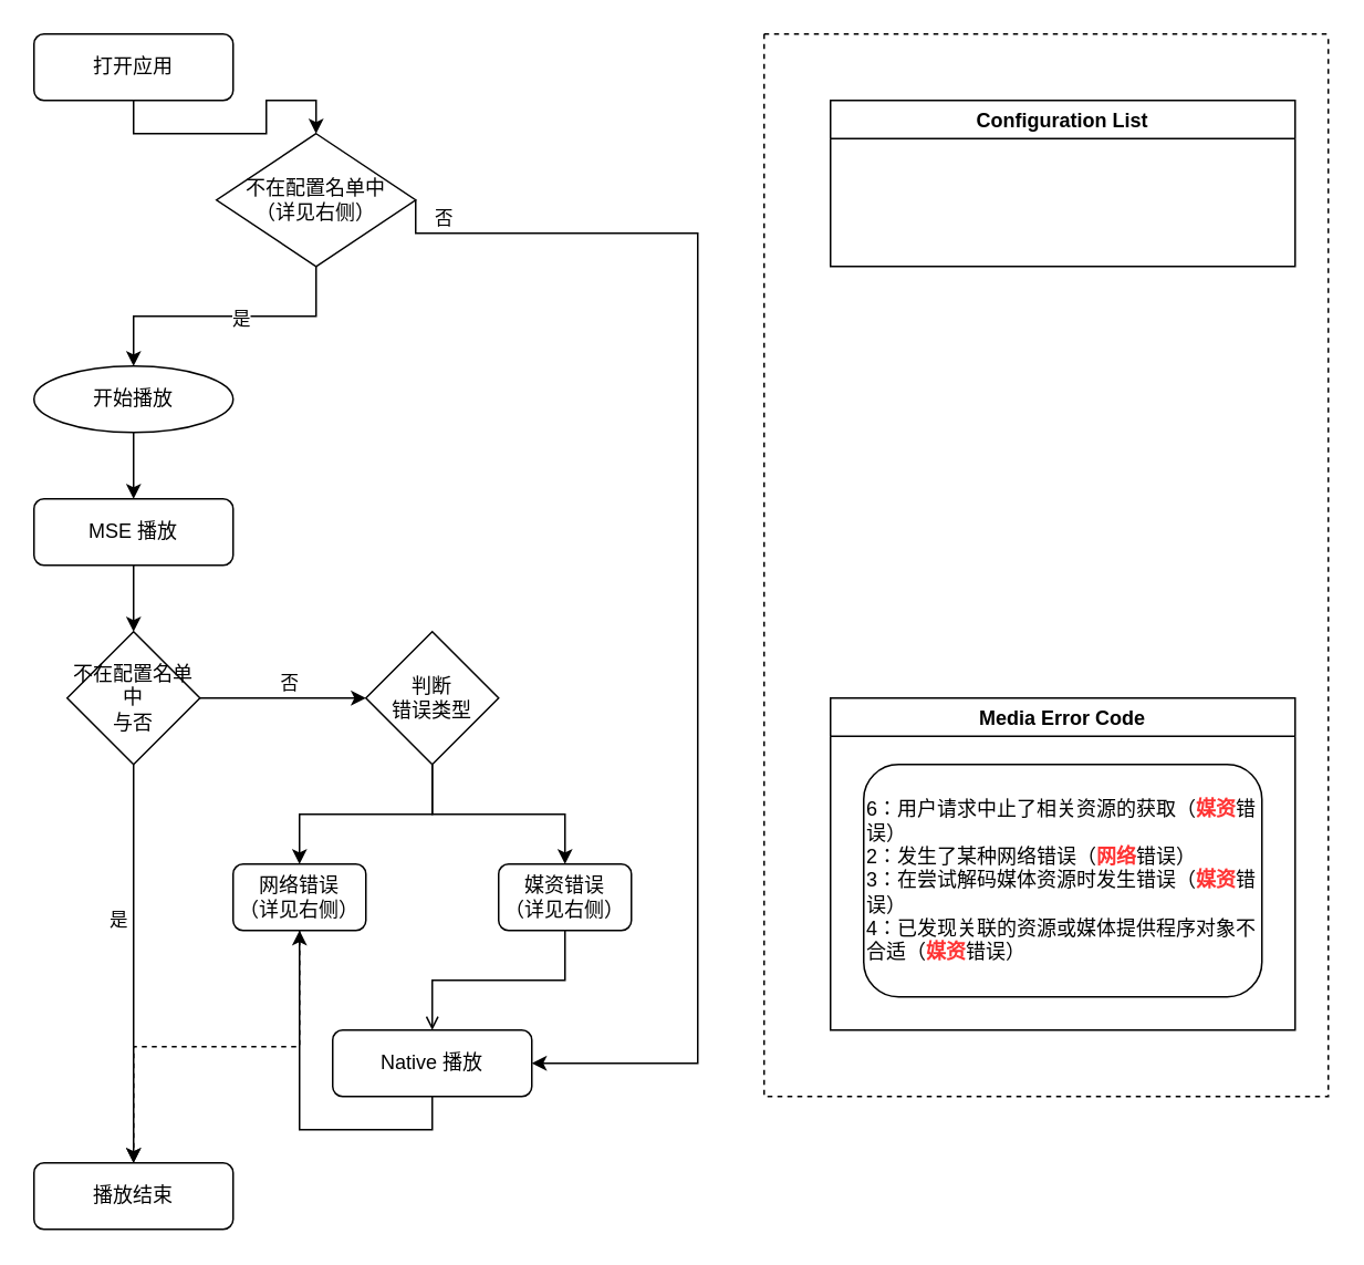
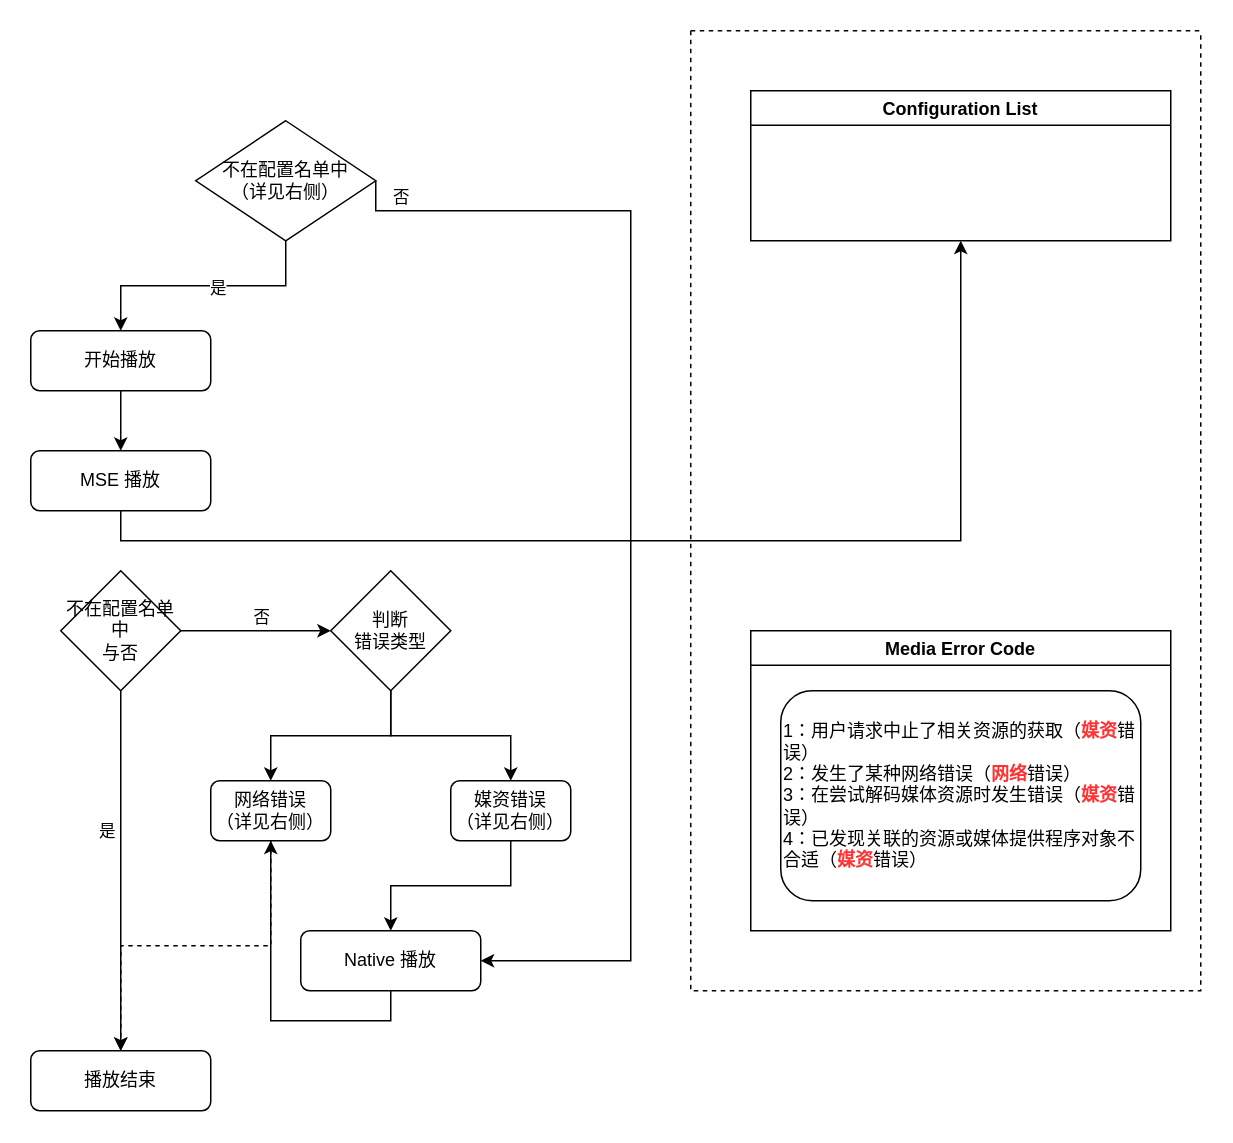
- <mxCell id="3" value="打开应用" style="rounded=1;whiteSpace=wrap;html=1;" parent="1" vertex="1"><mxGeometry x="20" y="20" width="120" height="40" as="geometry" /></mxCell>
- <mxCell id="2" style="edgeStyle=orthogonalEdgeStyle;rounded=0;orthogonalLoop=1;jettySize=auto;html=1;exitX=0.5;exitY=1;exitDx=0;exitDy=0;entryX=0.5;entryY=0;entryDx=0;entryDy=0;" parent="1" source="3" target="27" edge="1"><mxGeometry relative="1" as="geometry" /></mxCell>
- <mxCell id="15" value="开始播放" style="ellipse;whiteSpace=wrap;html=1;" parent="1" vertex="1"><mxGeometry x="20" y="220" width="120" height="40" as="geometry" /></mxCell>
+ <mxCell id="15" value="开始播放" style="rounded=1;whiteSpace=wrap;html=1;" parent="1" vertex="1"><mxGeometry x="20" y="220" width="120" height="40" as="geometry" /></mxCell>
- <mxCell id="9" style="edgeStyle=orthogonalEdgeStyle;rounded=0;orthogonalLoop=1;jettySize=auto;html=1;exitX=0.5;exitY=1;exitDx=0;exitDy=0;entryX=0.5;entryY=0;entryDx=0;entryDy=0;" parent="1" source="10" target="8" edge="1"><mxGeometry relative="1" as="geometry" /></mxCell>
+ <mxCell id="9" style="edgeStyle=orthogonalEdgeStyle;rounded=0;orthogonalLoop=1;jettySize=auto;html=1;exitX=0.5;exitY=1;exitDx=0;exitDy=0;" parent="1" source="10" target="29" edge="1"><mxGeometry relative="1" as="geometry" /></mxCell>
- <mxCell id="31" value="&lt;p style=&quot;line-height: 1.2;&quot;&gt;&lt;/p&gt;&lt;div&gt;6：用户请求中止了相关资源的获取（&lt;font color=&quot;#ff3333&quot;&gt;&lt;b&gt;媒资&lt;/b&gt;&lt;/font&gt;错误）&lt;/div&gt;&lt;div&gt;2：发生了某种网络错误（&lt;font color=&quot;#ff3333&quot;&gt;&lt;b&gt;网络&lt;/b&gt;&lt;/font&gt;错误）&lt;/div&gt;&lt;div&gt;3：在尝试解码媒体资源时发生错误（&lt;font color=&quot;#ff3333&quot;&gt;&lt;b&gt;媒资&lt;/b&gt;&lt;/font&gt;错误）&lt;/div&gt;&lt;div&gt;4：已发现关联的资源或媒体提供程序对象不合适（&lt;font color=&quot;#ff3333&quot;&gt;&lt;b&gt;媒资&lt;/b&gt;&lt;/font&gt;错误）&lt;/div&gt;&lt;p&gt;&lt;/p&gt;" style="rounded=1;whiteSpace=wrap;html=1;align=left;" parent="30" vertex="1"><mxGeometry x="20" y="40" width="240" height="140" as="geometry" /></mxCell>
+ <mxCell id="31" value="&lt;p style=&quot;line-height: 1.2;&quot;&gt;&lt;/p&gt;&lt;div&gt;1：用户请求中止了相关资源的获取（&lt;font color=&quot;#ff3333&quot;&gt;&lt;b&gt;媒资&lt;/b&gt;&lt;/font&gt;错误）&lt;/div&gt;&lt;div&gt;2：发生了某种网络错误（&lt;font color=&quot;#ff3333&quot;&gt;&lt;b&gt;网络&lt;/b&gt;&lt;/font&gt;错误）&lt;/div&gt;&lt;div&gt;3：在尝试解码媒体资源时发生错误（&lt;font color=&quot;#ff3333&quot;&gt;&lt;b&gt;媒资&lt;/b&gt;&lt;/font&gt;错误）&lt;/div&gt;&lt;div&gt;4：已发现关联的资源或媒体提供程序对象不合适（&lt;font color=&quot;#ff3333&quot;&gt;&lt;b&gt;媒资&lt;/b&gt;&lt;/font&gt;错误）&lt;/div&gt;&lt;p&gt;&lt;/p&gt;" style="rounded=1;whiteSpace=wrap;html=1;align=left;" parent="30" vertex="1"><mxGeometry x="20" y="40" width="240" height="140" as="geometry" /></mxCell>
- <mxCell id="21" style="edgeStyle=orthogonalEdgeStyle;rounded=0;orthogonalLoop=1;jettySize=auto;html=1;exitX=0.5;exitY=1;exitDx=0;exitDy=0;entryX=0.5;entryY=0;entryDx=0;entryDy=0;endArrow=open;" parent="1" source="22" target="12" edge="1"><mxGeometry relative="1" as="geometry" /></mxCell>
+ <mxCell id="21" style="edgeStyle=orthogonalEdgeStyle;rounded=0;orthogonalLoop=1;jettySize=auto;html=1;exitX=0.5;exitY=1;exitDx=0;exitDy=0;entryX=0.5;entryY=0;entryDx=0;entryDy=0;" parent="1" source="22" target="12" edge="1"><mxGeometry relative="1" as="geometry" /></mxCell>
